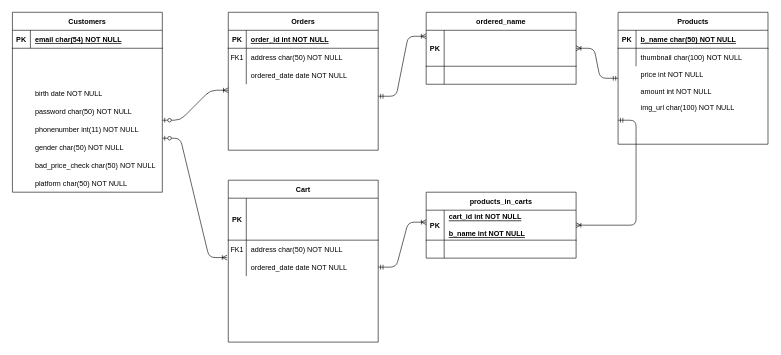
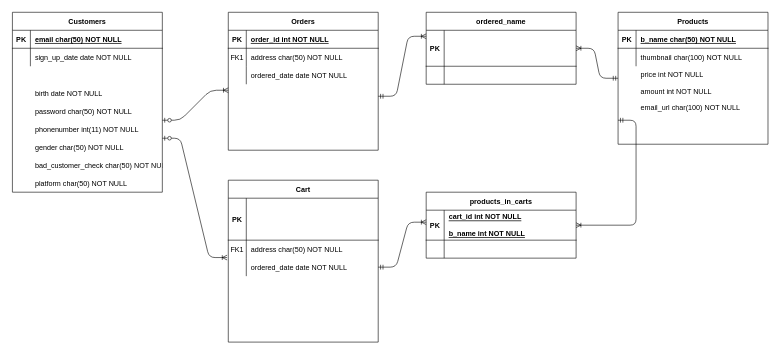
- <mxCell id="5" value="email char(54) NOT NULL " style="shape=partialRectangle;overflow=hidden;connectable=0;fillColor=none;top=0;left=0;bottom=0;right=0;align=left;spacingLeft=6;fontStyle=5;" parent="3" vertex="1"><mxGeometry x="30" width="220" height="30" as="geometry" /></mxCell>
+ <mxCell id="5" value="email char(50) NOT NULL " style="shape=partialRectangle;overflow=hidden;connectable=0;fillColor=none;top=0;left=0;bottom=0;right=0;align=left;spacingLeft=6;fontStyle=5;" parent="3" vertex="1"><mxGeometry x="30" width="220" height="30" as="geometry" /></mxCell>
+ <mxCell id="8" value="sign_up_date date NOT NULL" style="shape=partialRectangle;overflow=hidden;connectable=0;fillColor=none;top=0;left=0;bottom=0;right=0;align=left;spacingLeft=6;" parent="6" vertex="1"><mxGeometry x="30" width="220" height="30" as="geometry" /></mxCell>
- <mxCell id="62" value="img_url char(100) NOT NULL" style="shape=partialRectangle;overflow=hidden;connectable=0;fillColor=none;top=0;left=0;bottom=0;right=0;align=left;spacingLeft=6;" vertex="1" parent="1"><mxGeometry x="1060" y="163" width="220" height="30" as="geometry" /></mxCell>
+ <mxCell id="62" value="email_url char(100) NOT NULL" style="shape=partialRectangle;overflow=hidden;connectable=0;fillColor=none;top=0;left=0;bottom=0;right=0;align=left;spacingLeft=6;" vertex="1" parent="1"><mxGeometry x="1060" y="163" width="220" height="30" as="geometry" /></mxCell>
- <mxCell id="13" value="bad_price_check char(50) NOT NULL" style="shape=partialRectangle;overflow=hidden;connectable=0;fillColor=none;top=0;left=0;bottom=0;right=0;align=left;spacingLeft=6;" vertex="1" parent="1"><mxGeometry x="50" y="260" width="220" height="30" as="geometry" /></mxCell>
+ <mxCell id="13" value="bad_customer_check char(50) NOT NULL" style="shape=partialRectangle;overflow=hidden;connectable=0;fillColor=none;top=0;left=0;bottom=0;right=0;align=left;spacingLeft=6;" vertex="1" parent="1"><mxGeometry x="50" y="260" width="220" height="30" as="geometry" /></mxCell>
